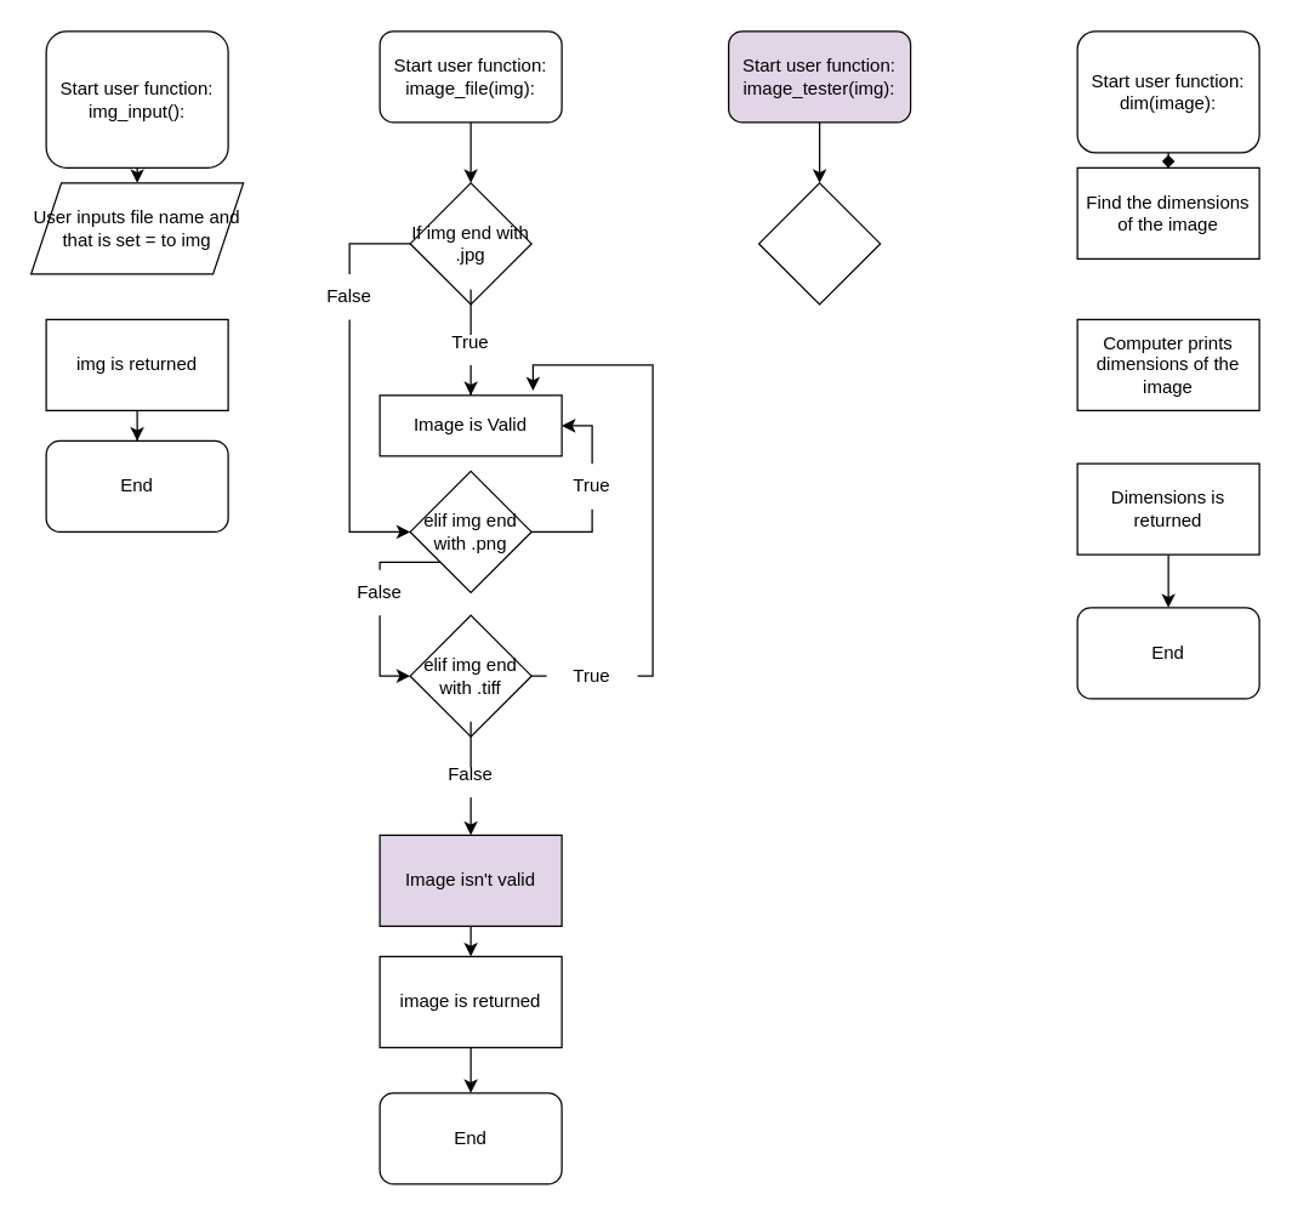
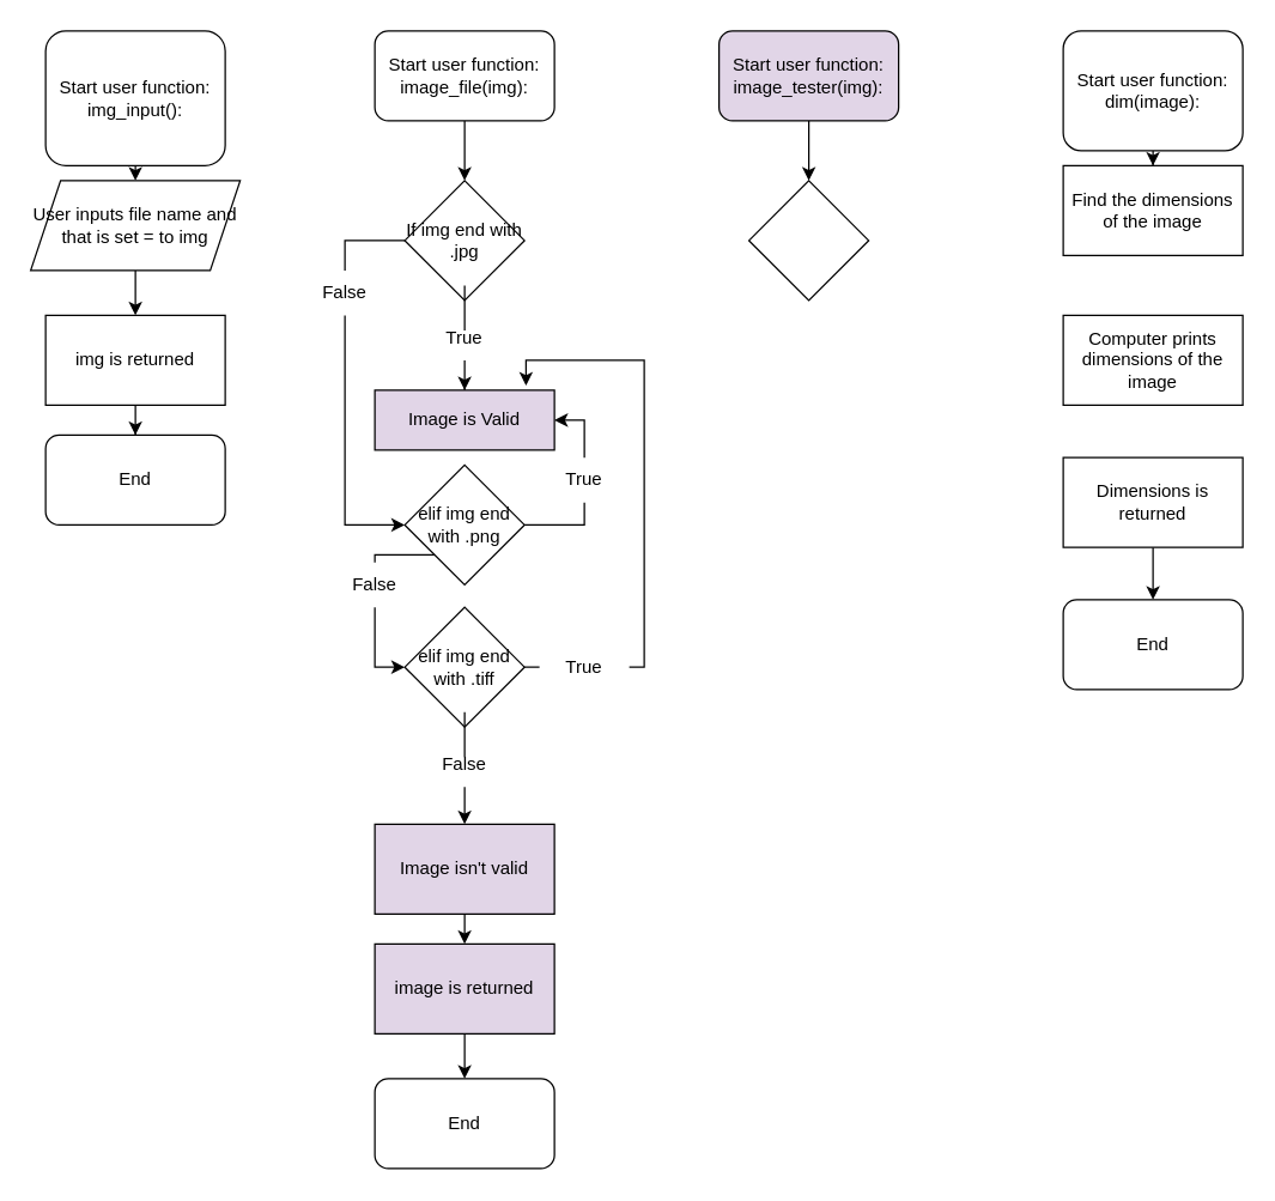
- <mxCell id="13" style="edgeStyle=orthogonalEdgeStyle;rounded=0;orthogonalLoop=1;jettySize=auto;html=1;endArrow=diamond;" edge="1" parent="1" source="14" target="42"><mxGeometry relative="1" as="geometry"><mxPoint x="770" y="120" as="targetPoint" /></mxGeometry></mxCell>
+ <mxCell id="13" style="edgeStyle=orthogonalEdgeStyle;rounded=0;orthogonalLoop=1;jettySize=auto;html=1;" edge="1" parent="1" source="14" target="42"><mxGeometry relative="1" as="geometry"><mxPoint x="770" y="120" as="targetPoint" /></mxGeometry></mxCell>
+ <mxCell id="4" style="edgeStyle=orthogonalEdgeStyle;rounded=0;orthogonalLoop=1;jettySize=auto;html=1;" edge="1" parent="1" source="5" target="7"><mxGeometry relative="1" as="geometry"><mxPoint x="90" y="220" as="targetPoint" /></mxGeometry></mxCell>
- <mxCell id="18" value="Image is Valid" style="rounded=0;whiteSpace=wrap;html=1;" vertex="1" parent="1"><mxGeometry x="250" y="260" width="120" height="40" as="geometry" /></mxCell>
+ <mxCell id="18" value="Image is Valid" style="rounded=0;whiteSpace=wrap;html=1;fillColor=#e1d5e7;" vertex="1" parent="1"><mxGeometry x="250" y="260" width="120" height="40" as="geometry" /></mxCell>
- <mxCell id="40" value="image is returned" style="rounded=0;whiteSpace=wrap;html=1;strokeColor=default;" vertex="1" parent="1"><mxGeometry x="250" y="630" width="120" height="60" as="geometry" /></mxCell>
+ <mxCell id="40" value="image is returned" style="rounded=0;whiteSpace=wrap;html=1;strokeColor=default;fillColor=#e1d5e7;" vertex="1" parent="1"><mxGeometry x="250" y="630" width="120" height="60" as="geometry" /></mxCell>
